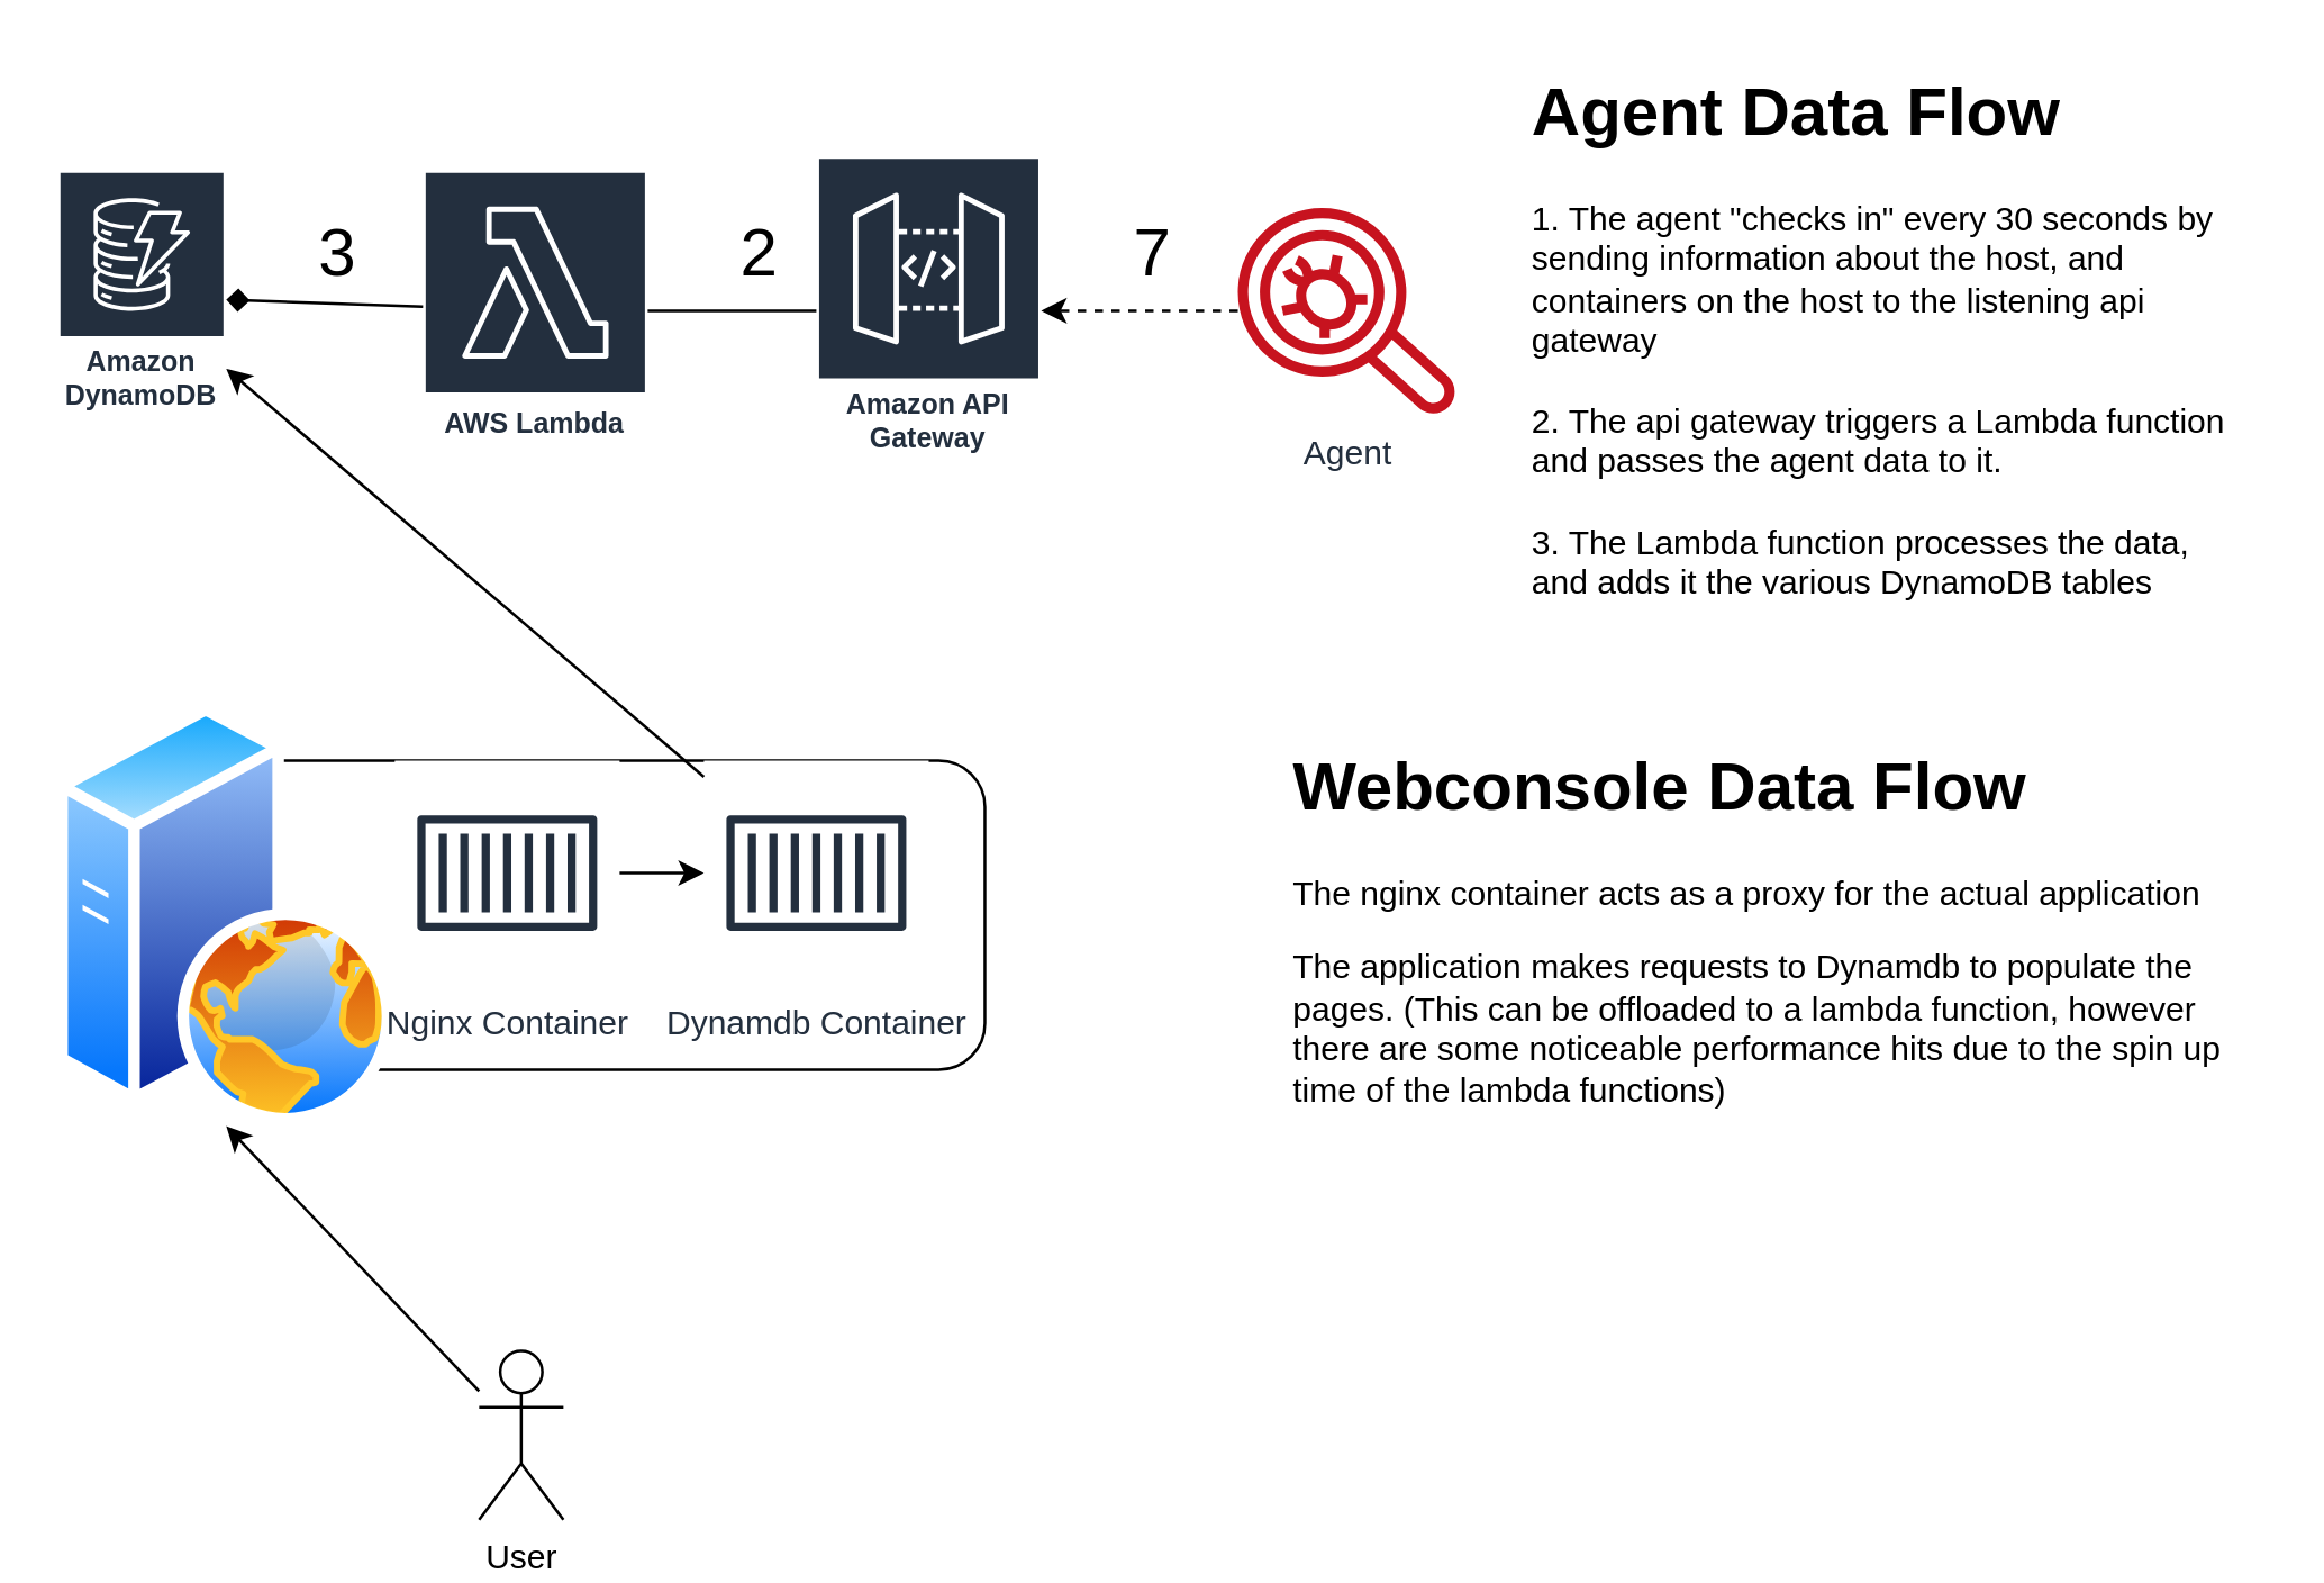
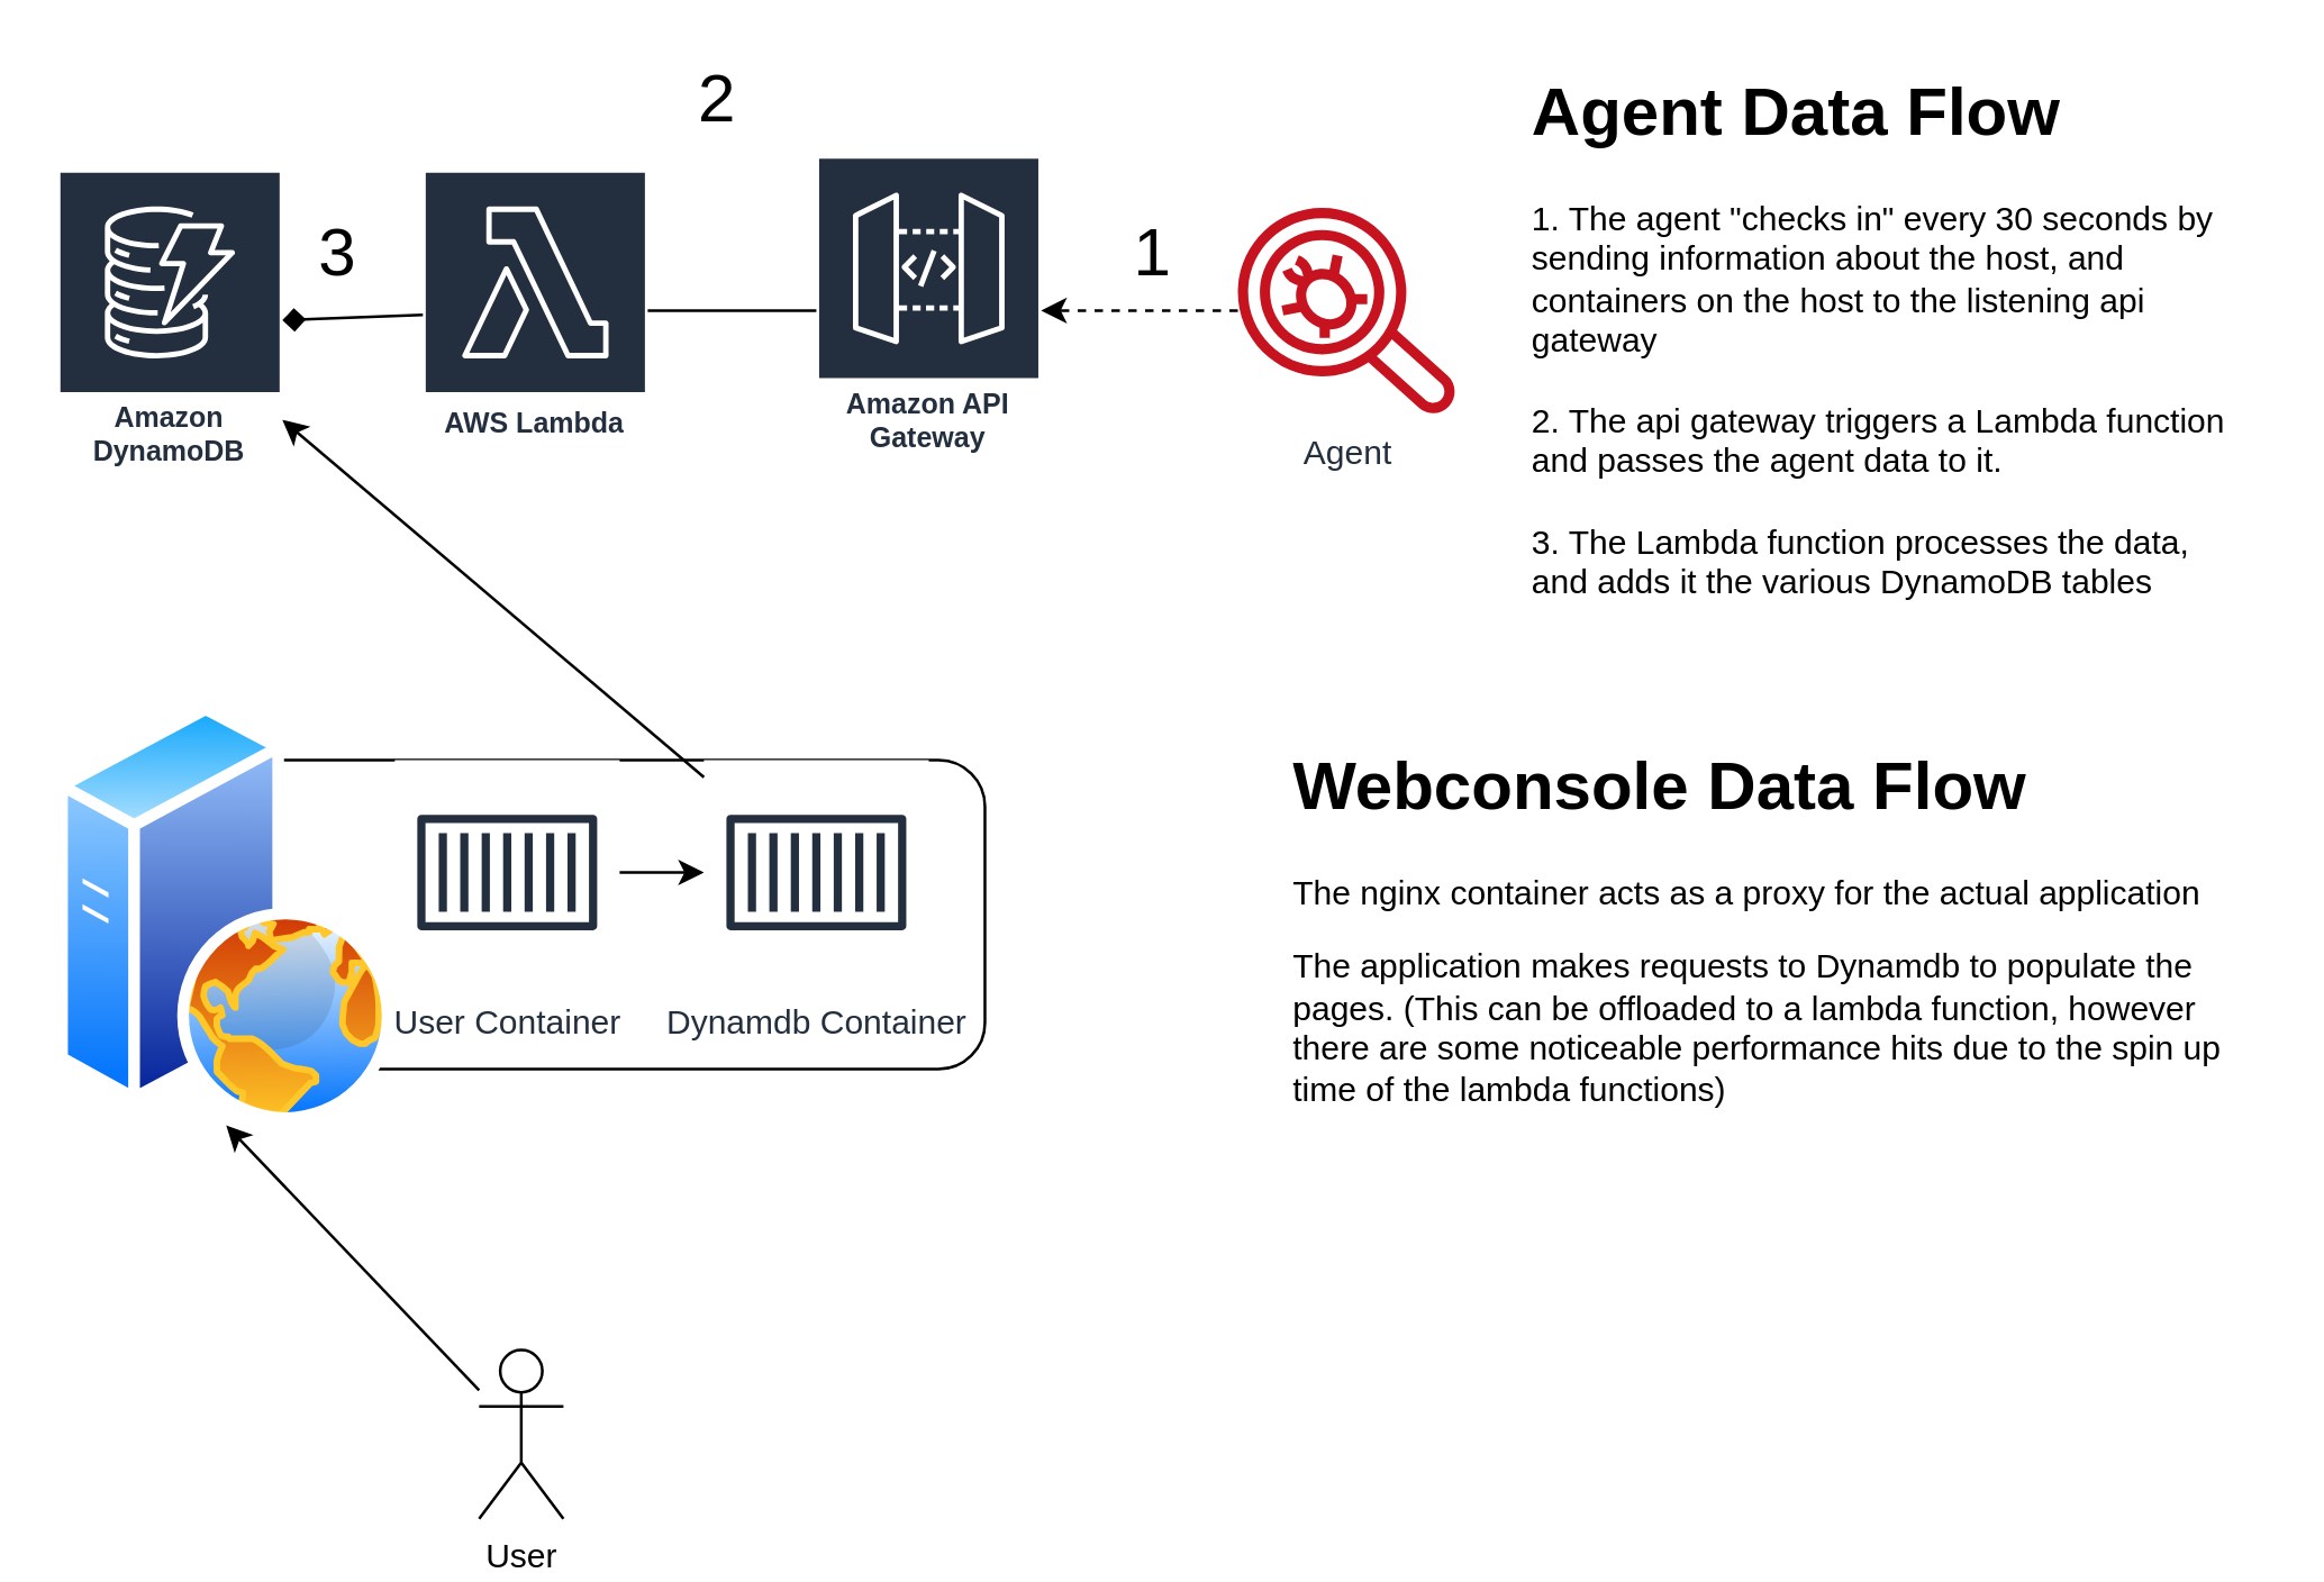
- <mxCell id="12" value="&lt;font style=&quot;font-size: 24px&quot;&gt;2&lt;/font&gt;" style="text;html=1;strokeColor=none;fillColor=none;align=center;verticalAlign=middle;whiteSpace=wrap;rounded=0;" vertex="1" parent="1"><mxGeometry x="250" y="80" width="40" height="20" as="geometry" /></mxCell>
+ <mxCell id="12" value="&lt;font style=&quot;font-size: 24px&quot;&gt;2&lt;/font&gt;" style="text;html=1;strokeColor=none;fillColor=none;align=center;verticalAlign=middle;whiteSpace=wrap;rounded=0;" vertex="1" parent="1"><mxGeometry x="235" y="25" width="40" height="20" as="geometry" /></mxCell>
- <mxCell id="11" value="&lt;font style=&quot;font-size: 24px&quot;&gt;7&lt;/font&gt;" style="text;html=1;strokeColor=none;fillColor=none;align=center;verticalAlign=middle;whiteSpace=wrap;rounded=0;" vertex="1" parent="1"><mxGeometry x="390" y="80" width="40" height="20" as="geometry" /></mxCell>
+ <mxCell id="11" value="&lt;font style=&quot;font-size: 24px&quot;&gt;1&lt;/font&gt;" style="text;html=1;strokeColor=none;fillColor=none;align=center;verticalAlign=middle;whiteSpace=wrap;rounded=0;" vertex="1" parent="1"><mxGeometry x="390" y="80" width="40" height="20" as="geometry" /></mxCell>
- <mxCell id="6" value="Amazon DynamoDB" style="outlineConnect=0;fontColor=#232F3E;gradientColor=none;strokeColor=#ffffff;fillColor=#232F3E;dashed=0;verticalLabelPosition=middle;verticalAlign=bottom;align=center;html=1;whiteSpace=wrap;fontSize=10;fontStyle=1;spacing=3;shape=mxgraph.aws4.productIcon;prIcon=mxgraph.aws4.dynamodb;" vertex="1" parent="1"><mxGeometry x="20" y="60" width="60" height="90" as="geometry" /></mxCell>
+ <mxCell id="6" value="Amazon DynamoDB" style="outlineConnect=0;fontColor=#232F3E;gradientColor=none;strokeColor=#ffffff;fillColor=#232F3E;dashed=0;verticalLabelPosition=middle;verticalAlign=bottom;align=center;html=1;whiteSpace=wrap;fontSize=10;fontStyle=1;spacing=3;shape=mxgraph.aws4.productIcon;prIcon=mxgraph.aws4.dynamodb;" vertex="1" parent="1"><mxGeometry x="20" y="60" width="80" height="110" as="geometry" /></mxCell>
- <mxCell id="14" value="Nginx Container" style="outlineConnect=0;fontColor=#232F3E;gradientColor=none;strokeColor=#232F3E;fillColor=#ffffff;dashed=0;verticalLabelPosition=bottom;verticalAlign=top;align=center;html=1;fontSize=12;fontStyle=0;aspect=fixed;shape=mxgraph.aws4.resourceIcon;resIcon=mxgraph.aws4.container_1;" vertex="1" parent="1"><mxGeometry x="140" y="270" width="80" height="80" as="geometry" /></mxCell>
+ <mxCell id="14" value="User Container" style="outlineConnect=0;fontColor=#232F3E;gradientColor=none;strokeColor=#232F3E;fillColor=#ffffff;dashed=0;verticalLabelPosition=bottom;verticalAlign=top;align=center;html=1;fontSize=12;fontStyle=0;aspect=fixed;shape=mxgraph.aws4.resourceIcon;resIcon=mxgraph.aws4.container_1;" vertex="1" parent="1"><mxGeometry x="140" y="270" width="80" height="80" as="geometry" /></mxCell>
